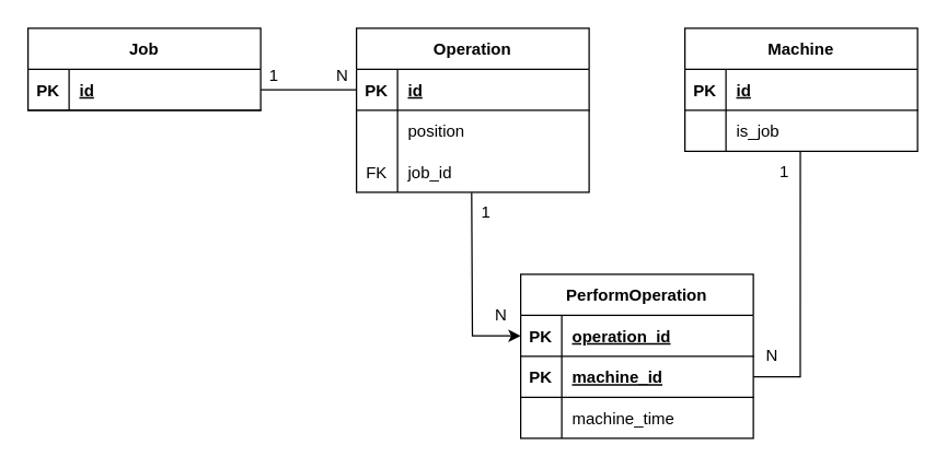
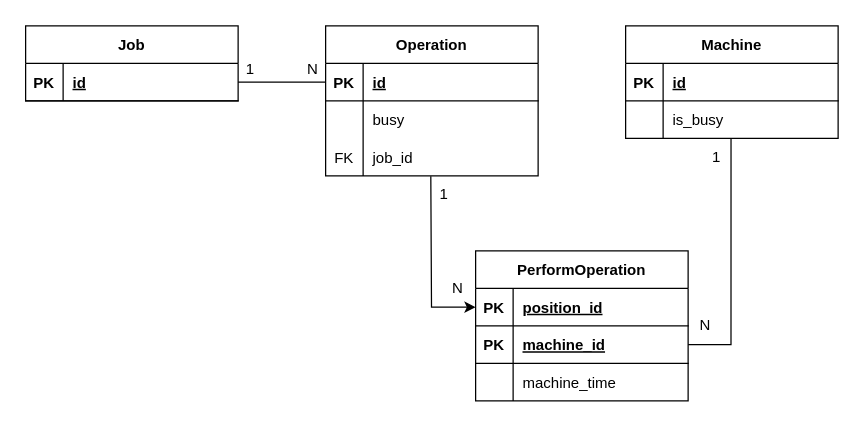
- <mxCell id="15" value="position" style="shape=partialRectangle;connectable=0;fillColor=none;top=0;left=0;bottom=0;right=0;align=left;spacingLeft=6;overflow=hidden;" parent="13" vertex="1"><mxGeometry x="30" width="140" height="30" as="geometry"><mxRectangle width="140" height="30" as="alternateBounds" /></mxGeometry></mxCell>
+ <mxCell id="15" value="busy" style="shape=partialRectangle;connectable=0;fillColor=none;top=0;left=0;bottom=0;right=0;align=left;spacingLeft=6;overflow=hidden;" parent="13" vertex="1"><mxGeometry x="30" width="140" height="30" as="geometry"><mxRectangle width="140" height="30" as="alternateBounds" /></mxGeometry></mxCell>
- <mxCell id="25" value="is_job" style="shape=partialRectangle;connectable=0;fillColor=none;top=0;left=0;bottom=0;right=0;align=left;spacingLeft=6;overflow=hidden;" parent="23" vertex="1"><mxGeometry x="30" width="140" height="30" as="geometry"><mxRectangle width="140" height="30" as="alternateBounds" /></mxGeometry></mxCell>
+ <mxCell id="25" value="is_busy" style="shape=partialRectangle;connectable=0;fillColor=none;top=0;left=0;bottom=0;right=0;align=left;spacingLeft=6;overflow=hidden;" parent="23" vertex="1"><mxGeometry x="30" width="140" height="30" as="geometry"><mxRectangle width="140" height="30" as="alternateBounds" /></mxGeometry></mxCell>
- <mxCell id="29" value="operation_id" style="shape=partialRectangle;connectable=0;fillColor=none;top=0;left=0;bottom=0;right=0;align=left;spacingLeft=6;fontStyle=5;overflow=hidden;" parent="27" vertex="1"><mxGeometry x="30" width="140" height="30" as="geometry"><mxRectangle width="140" height="30" as="alternateBounds" /></mxGeometry></mxCell>
+ <mxCell id="29" value="position_id" style="shape=partialRectangle;connectable=0;fillColor=none;top=0;left=0;bottom=0;right=0;align=left;spacingLeft=6;fontStyle=5;overflow=hidden;" parent="27" vertex="1"><mxGeometry x="30" width="140" height="30" as="geometry"><mxRectangle width="140" height="30" as="alternateBounds" /></mxGeometry></mxCell>
